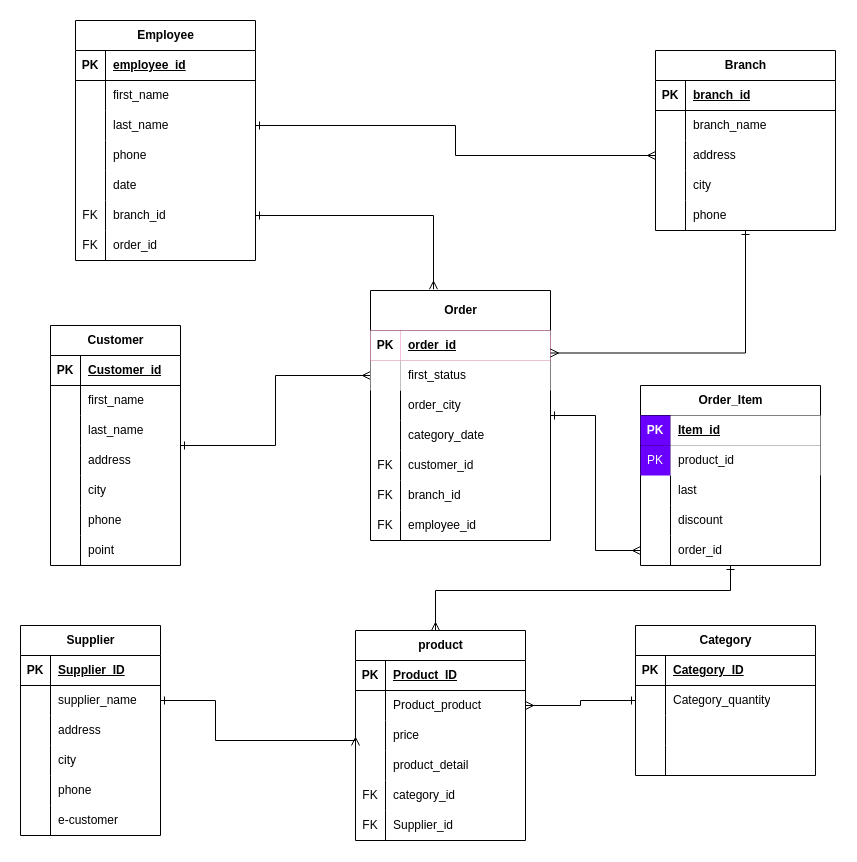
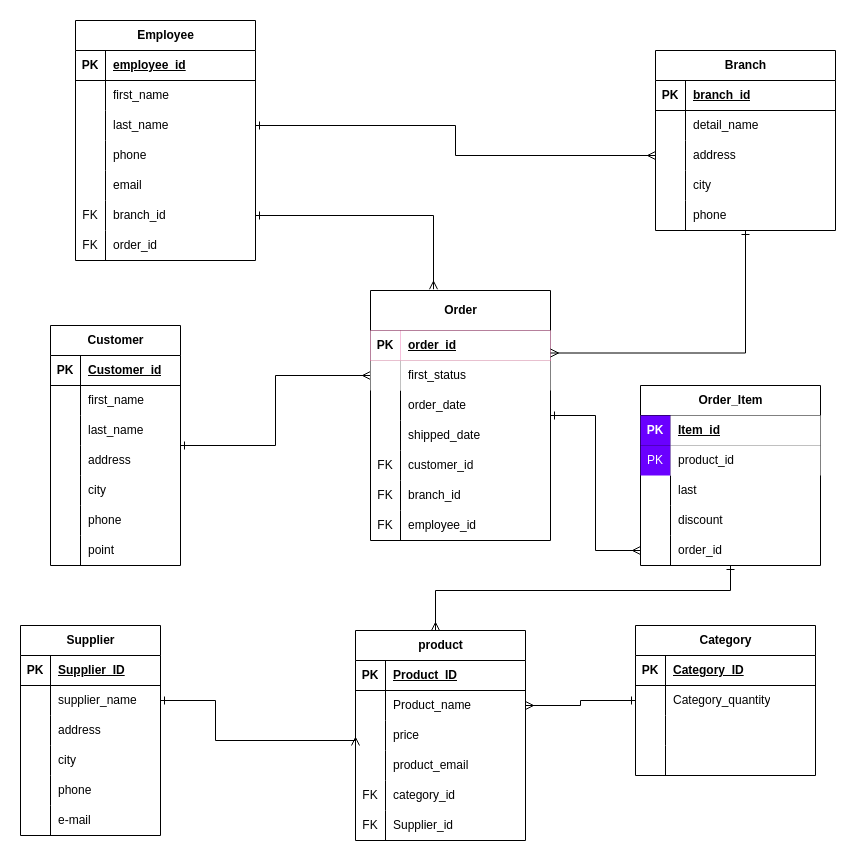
- <mxCell id="96" value="branch_name" style="shape=partialRectangle;connectable=0;fillColor=none;top=0;left=0;bottom=0;right=0;align=left;spacingLeft=6;overflow=hidden;whiteSpace=wrap;html=1;" vertex="1" parent="94"><mxGeometry x="30" width="150" height="30" as="geometry"><mxRectangle width="150" height="30" as="alternateBounds" /></mxGeometry></mxCell>
+ <mxCell id="96" value="detail_name" style="shape=partialRectangle;connectable=0;fillColor=none;top=0;left=0;bottom=0;right=0;align=left;spacingLeft=6;overflow=hidden;whiteSpace=wrap;html=1;" vertex="1" parent="94"><mxGeometry x="30" width="150" height="30" as="geometry"><mxRectangle width="150" height="30" as="alternateBounds" /></mxGeometry></mxCell>
- <mxCell id="63" value="date" style="shape=partialRectangle;connectable=0;fillColor=none;top=0;left=0;bottom=0;right=0;align=left;spacingLeft=6;overflow=hidden;whiteSpace=wrap;html=1;" vertex="1" parent="61"><mxGeometry x="30" width="150" height="30" as="geometry"><mxRectangle width="150" height="30" as="alternateBounds" /></mxGeometry></mxCell>
+ <mxCell id="63" value="email" style="shape=partialRectangle;connectable=0;fillColor=none;top=0;left=0;bottom=0;right=0;align=left;spacingLeft=6;overflow=hidden;whiteSpace=wrap;html=1;" vertex="1" parent="61"><mxGeometry x="30" width="150" height="30" as="geometry"><mxRectangle width="150" height="30" as="alternateBounds" /></mxGeometry></mxCell>
- <mxCell id="35" value="order_city" style="shape=partialRectangle;connectable=0;fillColor=none;top=0;left=0;bottom=0;right=0;align=left;spacingLeft=6;overflow=hidden;whiteSpace=wrap;html=1;" vertex="1" parent="33"><mxGeometry x="30" width="150" height="30" as="geometry"><mxRectangle width="150" height="30" as="alternateBounds" /></mxGeometry></mxCell>
+ <mxCell id="35" value="order_date" style="shape=partialRectangle;connectable=0;fillColor=none;top=0;left=0;bottom=0;right=0;align=left;spacingLeft=6;overflow=hidden;whiteSpace=wrap;html=1;" vertex="1" parent="33"><mxGeometry x="30" width="150" height="30" as="geometry"><mxRectangle width="150" height="30" as="alternateBounds" /></mxGeometry></mxCell>
- <mxCell id="38" value="category_date" style="shape=partialRectangle;connectable=0;fillColor=none;top=0;left=0;bottom=0;right=0;align=left;spacingLeft=6;overflow=hidden;whiteSpace=wrap;html=1;" vertex="1" parent="36"><mxGeometry x="30" width="150" height="30" as="geometry"><mxRectangle width="150" height="30" as="alternateBounds" /></mxGeometry></mxCell>
+ <mxCell id="38" value="shipped_date" style="shape=partialRectangle;connectable=0;fillColor=none;top=0;left=0;bottom=0;right=0;align=left;spacingLeft=6;overflow=hidden;whiteSpace=wrap;html=1;" vertex="1" parent="36"><mxGeometry x="30" width="150" height="30" as="geometry"><mxRectangle width="150" height="30" as="alternateBounds" /></mxGeometry></mxCell>
- <mxCell id="112" value="Product_product" style="shape=partialRectangle;connectable=0;fillColor=none;top=0;left=0;bottom=0;right=0;align=left;spacingLeft=6;overflow=hidden;whiteSpace=wrap;html=1;" vertex="1" parent="110"><mxGeometry x="30" width="140" height="30" as="geometry"><mxRectangle width="140" height="30" as="alternateBounds" /></mxGeometry></mxCell>
+ <mxCell id="112" value="Product_name" style="shape=partialRectangle;connectable=0;fillColor=none;top=0;left=0;bottom=0;right=0;align=left;spacingLeft=6;overflow=hidden;whiteSpace=wrap;html=1;" vertex="1" parent="110"><mxGeometry x="30" width="140" height="30" as="geometry"><mxRectangle width="140" height="30" as="alternateBounds" /></mxGeometry></mxCell>
- <mxCell id="118" value="product_detail" style="shape=partialRectangle;connectable=0;fillColor=none;top=0;left=0;bottom=0;right=0;align=left;spacingLeft=6;overflow=hidden;whiteSpace=wrap;html=1;" vertex="1" parent="116"><mxGeometry x="30" width="140" height="30" as="geometry"><mxRectangle width="140" height="30" as="alternateBounds" /></mxGeometry></mxCell>
+ <mxCell id="118" value="product_email" style="shape=partialRectangle;connectable=0;fillColor=none;top=0;left=0;bottom=0;right=0;align=left;spacingLeft=6;overflow=hidden;whiteSpace=wrap;html=1;" vertex="1" parent="116"><mxGeometry x="30" width="140" height="30" as="geometry"><mxRectangle width="140" height="30" as="alternateBounds" /></mxGeometry></mxCell>
- <mxCell id="88" value="e-customer" style="shape=partialRectangle;connectable=0;fillColor=none;top=0;left=0;bottom=0;right=0;align=left;spacingLeft=6;overflow=hidden;whiteSpace=wrap;html=1;" vertex="1" parent="86"><mxGeometry x="30" width="110" height="30" as="geometry"><mxRectangle width="110" height="30" as="alternateBounds" /></mxGeometry></mxCell>
+ <mxCell id="88" value="e-mail" style="shape=partialRectangle;connectable=0;fillColor=none;top=0;left=0;bottom=0;right=0;align=left;spacingLeft=6;overflow=hidden;whiteSpace=wrap;html=1;" vertex="1" parent="86"><mxGeometry x="30" width="110" height="30" as="geometry"><mxRectangle width="110" height="30" as="alternateBounds" /></mxGeometry></mxCell>
